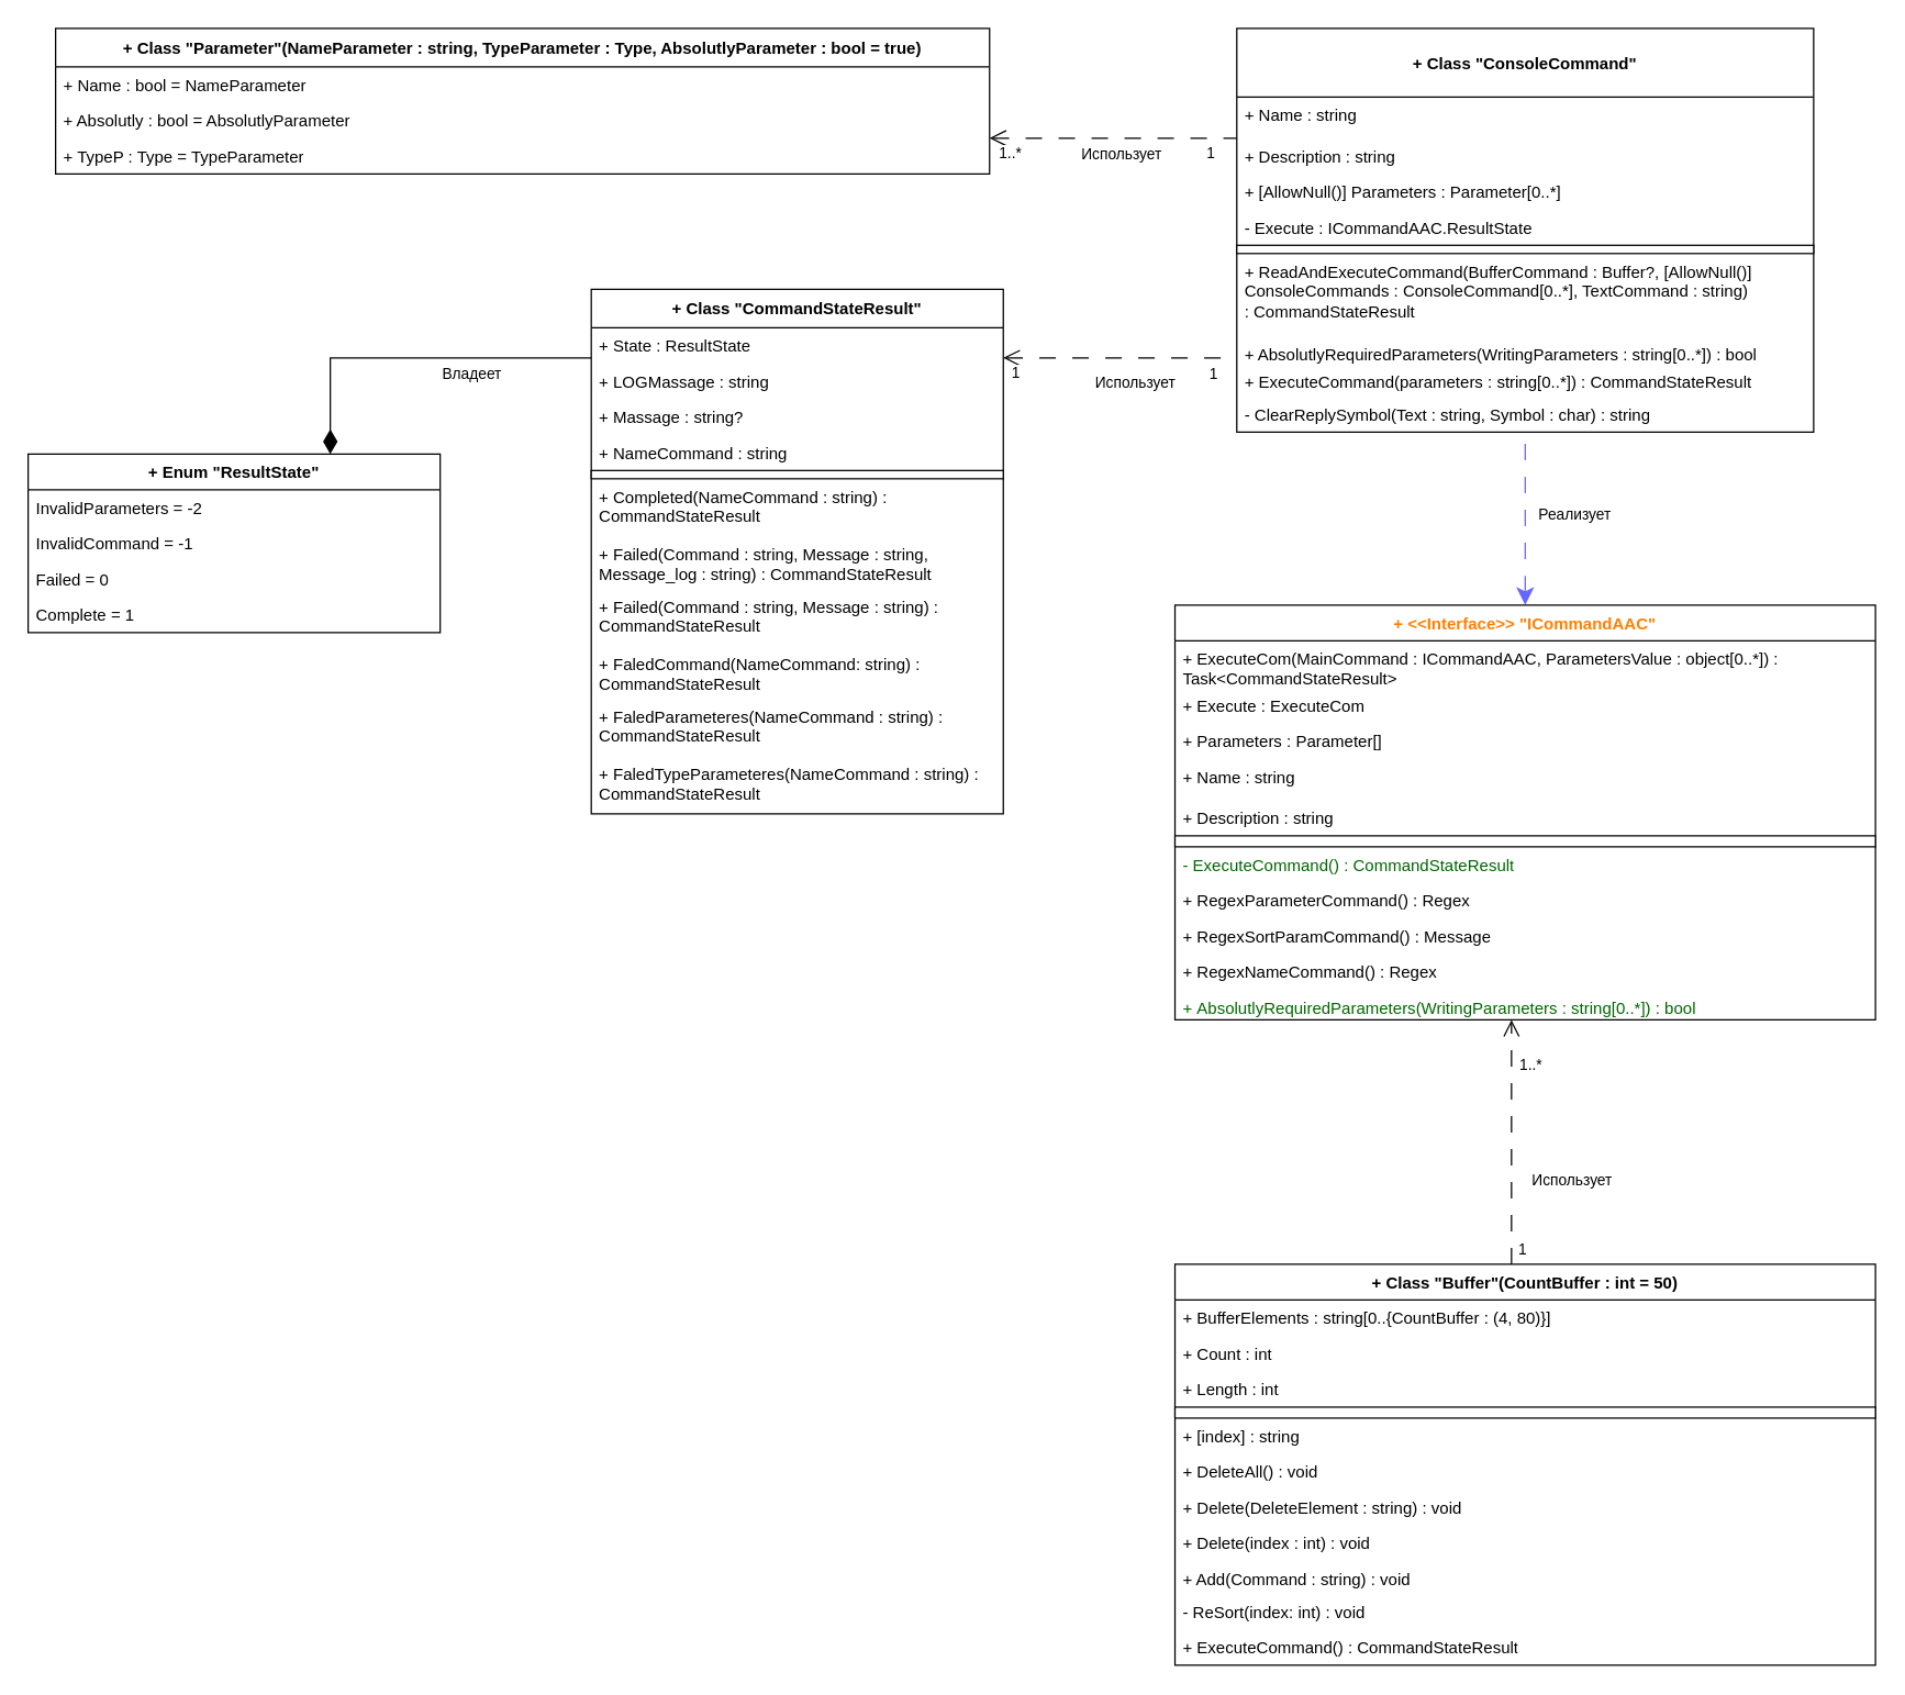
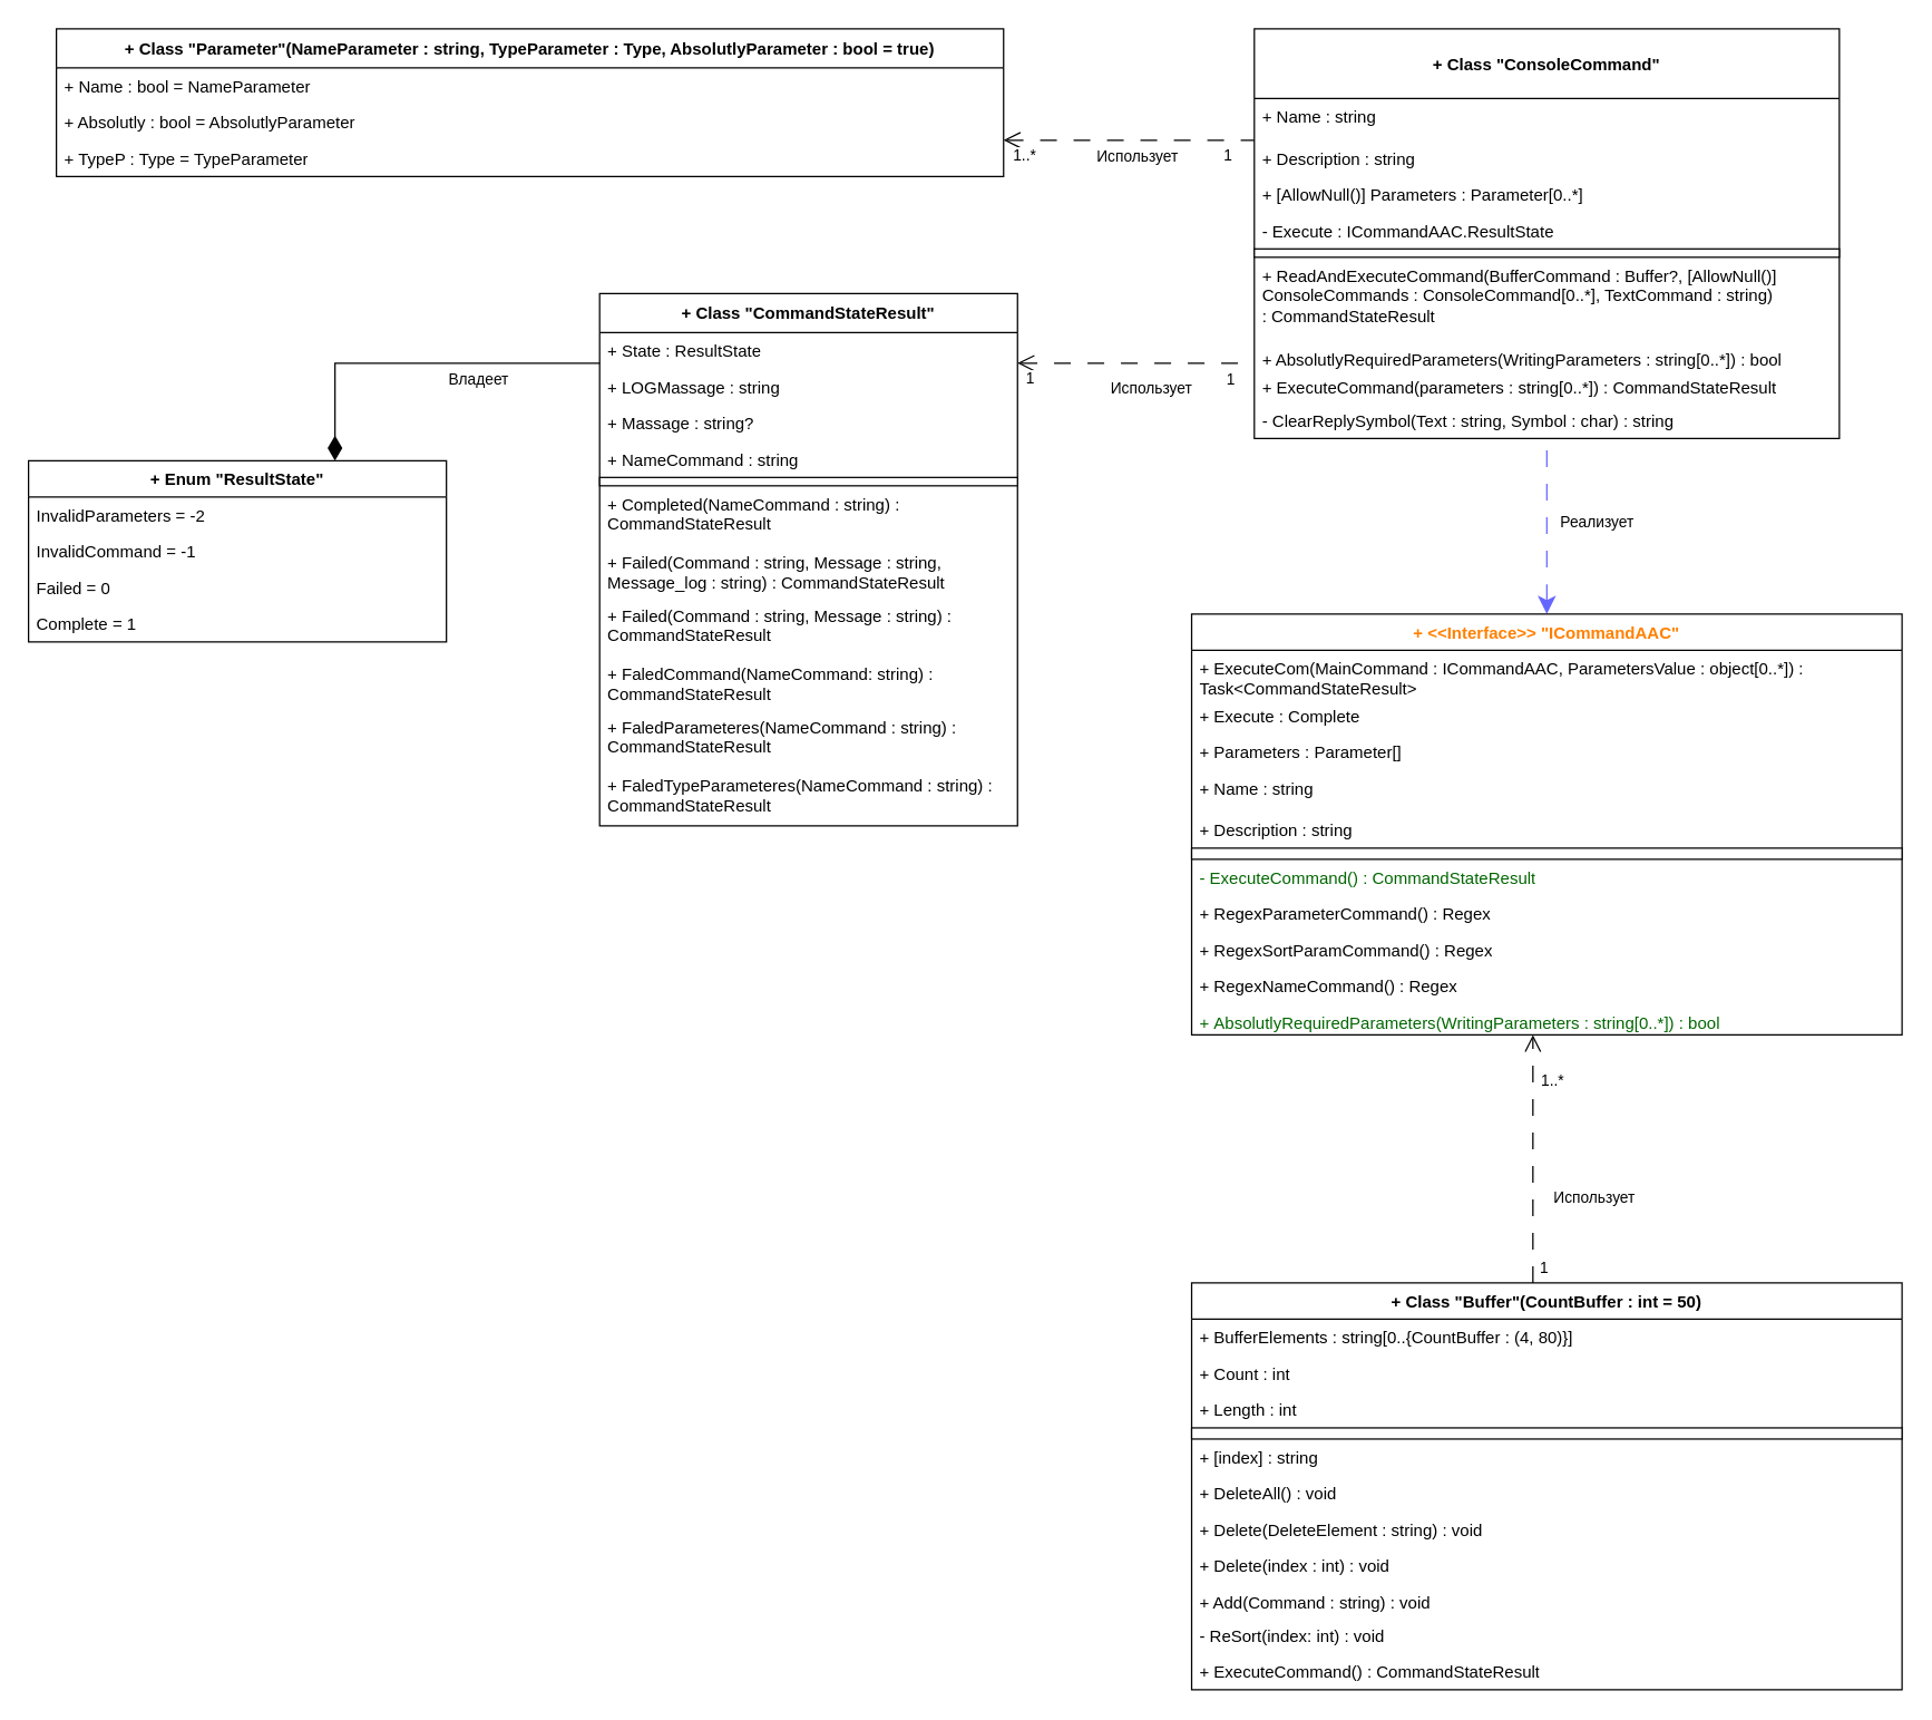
- <mxCell id="63" value="+ Execute : ExecuteCom" style="text;strokeColor=none;fillColor=none;align=left;verticalAlign=top;spacingLeft=4;spacingRight=4;overflow=hidden;rotatable=0;points=[[0,0.5],[1,0.5]];portConstraint=eastwest;whiteSpace=wrap;" vertex="1" parent="61"><mxGeometry y="60" width="510" height="26" as="geometry" /></mxCell>
+ <mxCell id="63" value="+ Execute : Complete" style="text;strokeColor=none;fillColor=none;align=left;verticalAlign=top;spacingLeft=4;spacingRight=4;overflow=hidden;rotatable=0;points=[[0,0.5],[1,0.5]];portConstraint=eastwest;whiteSpace=wrap;" vertex="1" parent="61"><mxGeometry y="60" width="510" height="26" as="geometry" /></mxCell>
- <mxCell id="70" value="+ RegexSortParamCommand() : Message" style="text;strokeColor=none;fillColor=none;align=left;verticalAlign=top;spacingLeft=4;spacingRight=4;overflow=hidden;rotatable=0;points=[[0,0.5],[1,0.5]];portConstraint=eastwest;whiteSpace=wrap;labelBorderColor=none;" vertex="1" parent="61"><mxGeometry y="228" width="510" height="26" as="geometry" /></mxCell>
+ <mxCell id="70" value="+ RegexSortParamCommand() : Regex" style="text;strokeColor=none;fillColor=none;align=left;verticalAlign=top;spacingLeft=4;spacingRight=4;overflow=hidden;rotatable=0;points=[[0,0.5],[1,0.5]];portConstraint=eastwest;whiteSpace=wrap;labelBorderColor=none;" vertex="1" parent="61"><mxGeometry y="228" width="510" height="26" as="geometry" /></mxCell>
